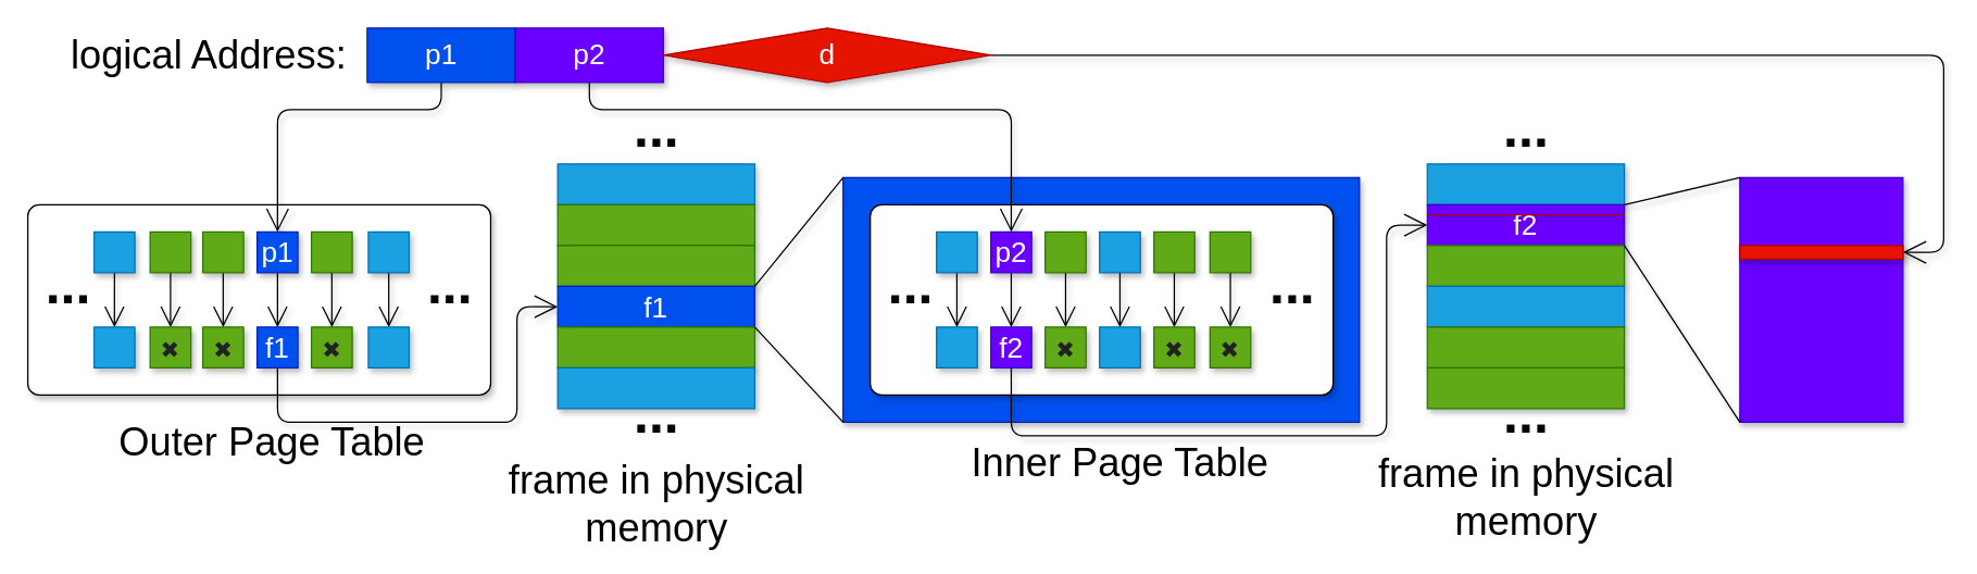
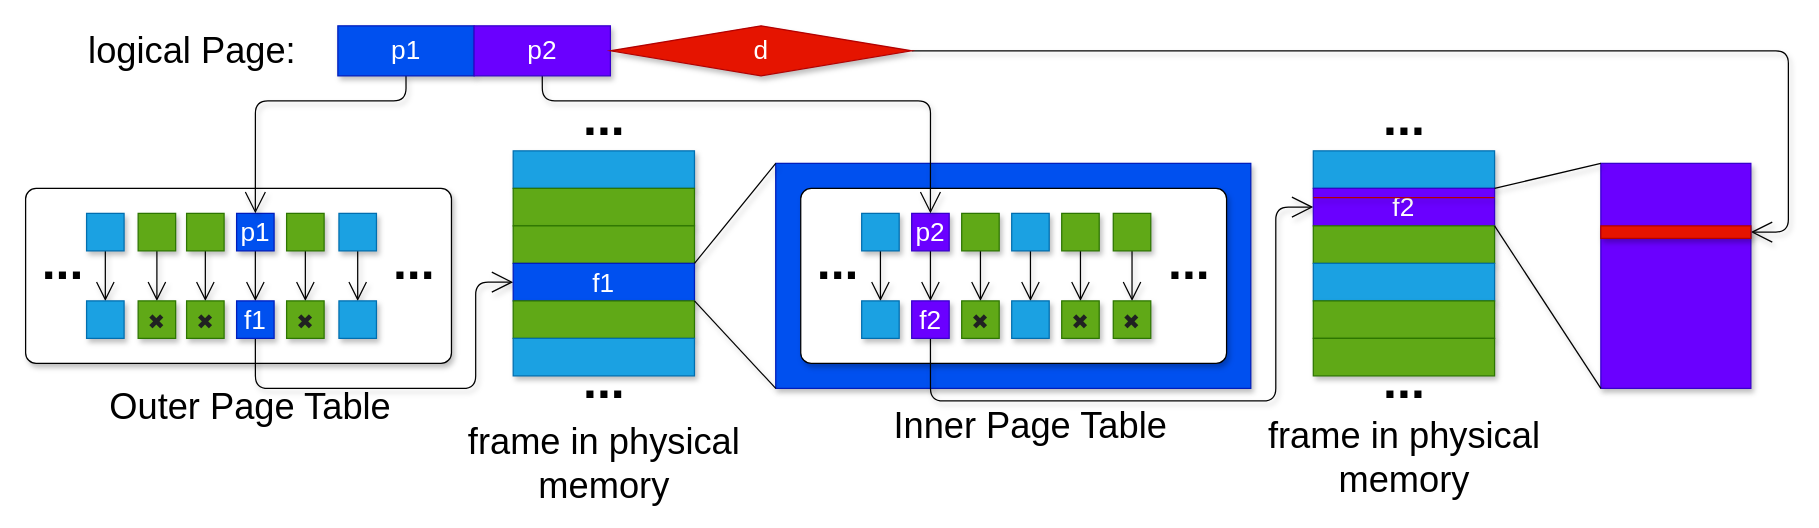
- <mxCell id="80" value="logical Address:" style="text;html=1;strokeColor=none;fillColor=none;align=center;verticalAlign=middle;whiteSpace=wrap;rounded=0;fontSize=29;shadow=1;" vertex="1" parent="1"><mxGeometry x="47.75" y="30" width="211" height="20" as="geometry" /></mxCell>
+ <mxCell id="80" value="logical Page:" style="text;html=1;strokeColor=none;fillColor=none;align=center;verticalAlign=middle;whiteSpace=wrap;rounded=0;fontSize=29;shadow=1;" vertex="1" parent="1"><mxGeometry x="47.75" y="30" width="211" height="20" as="geometry" /></mxCell>
